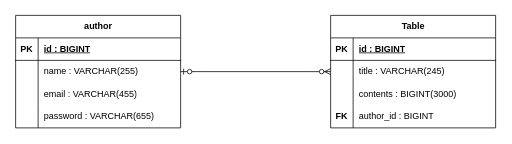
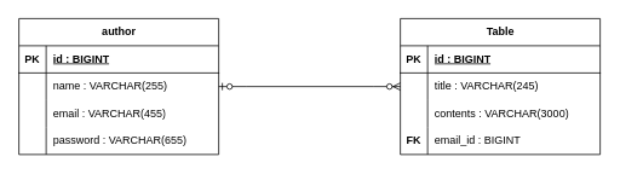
- <mxCell id="25" value="contents : BIGINT(3000)" style="shape=partialRectangle;connectable=0;fillColor=none;top=0;left=0;bottom=0;right=0;align=left;spacingLeft=6;overflow=hidden;whiteSpace=wrap;html=1;" parent="23" vertex="1"><mxGeometry x="30" width="190" height="30" as="geometry"><mxRectangle width="190" height="30" as="alternateBounds" /></mxGeometry></mxCell>
+ <mxCell id="25" value="contents : VARCHAR(3000)" style="shape=partialRectangle;connectable=0;fillColor=none;top=0;left=0;bottom=0;right=0;align=left;spacingLeft=6;overflow=hidden;whiteSpace=wrap;html=1;" parent="23" vertex="1"><mxGeometry x="30" width="190" height="30" as="geometry"><mxRectangle width="190" height="30" as="alternateBounds" /></mxGeometry></mxCell>
- <mxCell id="28" value="author_id : BIGINT" style="shape=partialRectangle;connectable=0;fillColor=none;top=0;left=0;bottom=0;right=0;align=left;spacingLeft=6;overflow=hidden;whiteSpace=wrap;html=1;" parent="26" vertex="1"><mxGeometry x="30" width="190" height="30" as="geometry"><mxRectangle width="190" height="30" as="alternateBounds" /></mxGeometry></mxCell>
+ <mxCell id="28" value="email_id : BIGINT" style="shape=partialRectangle;connectable=0;fillColor=none;top=0;left=0;bottom=0;right=0;align=left;spacingLeft=6;overflow=hidden;whiteSpace=wrap;html=1;" parent="26" vertex="1"><mxGeometry x="30" width="190" height="30" as="geometry"><mxRectangle width="190" height="30" as="alternateBounds" /></mxGeometry></mxCell>
